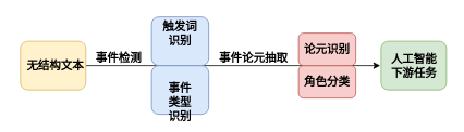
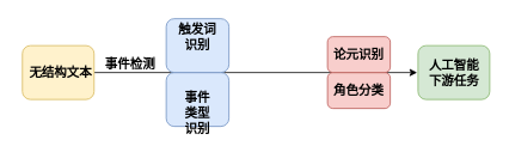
- <mxCell id="16" value="&lt;font style=&quot;font-size: 14px&quot;&gt;&lt;b&gt;事件论元抽取&lt;/b&gt;&lt;/font&gt;" style="text;html=1;strokeColor=none;fillColor=none;align=center;verticalAlign=middle;whiteSpace=wrap;rounded=0;" vertex="1" parent="1"><mxGeometry x="265" y="60" width="90" height="20" as="geometry" /></mxCell>
